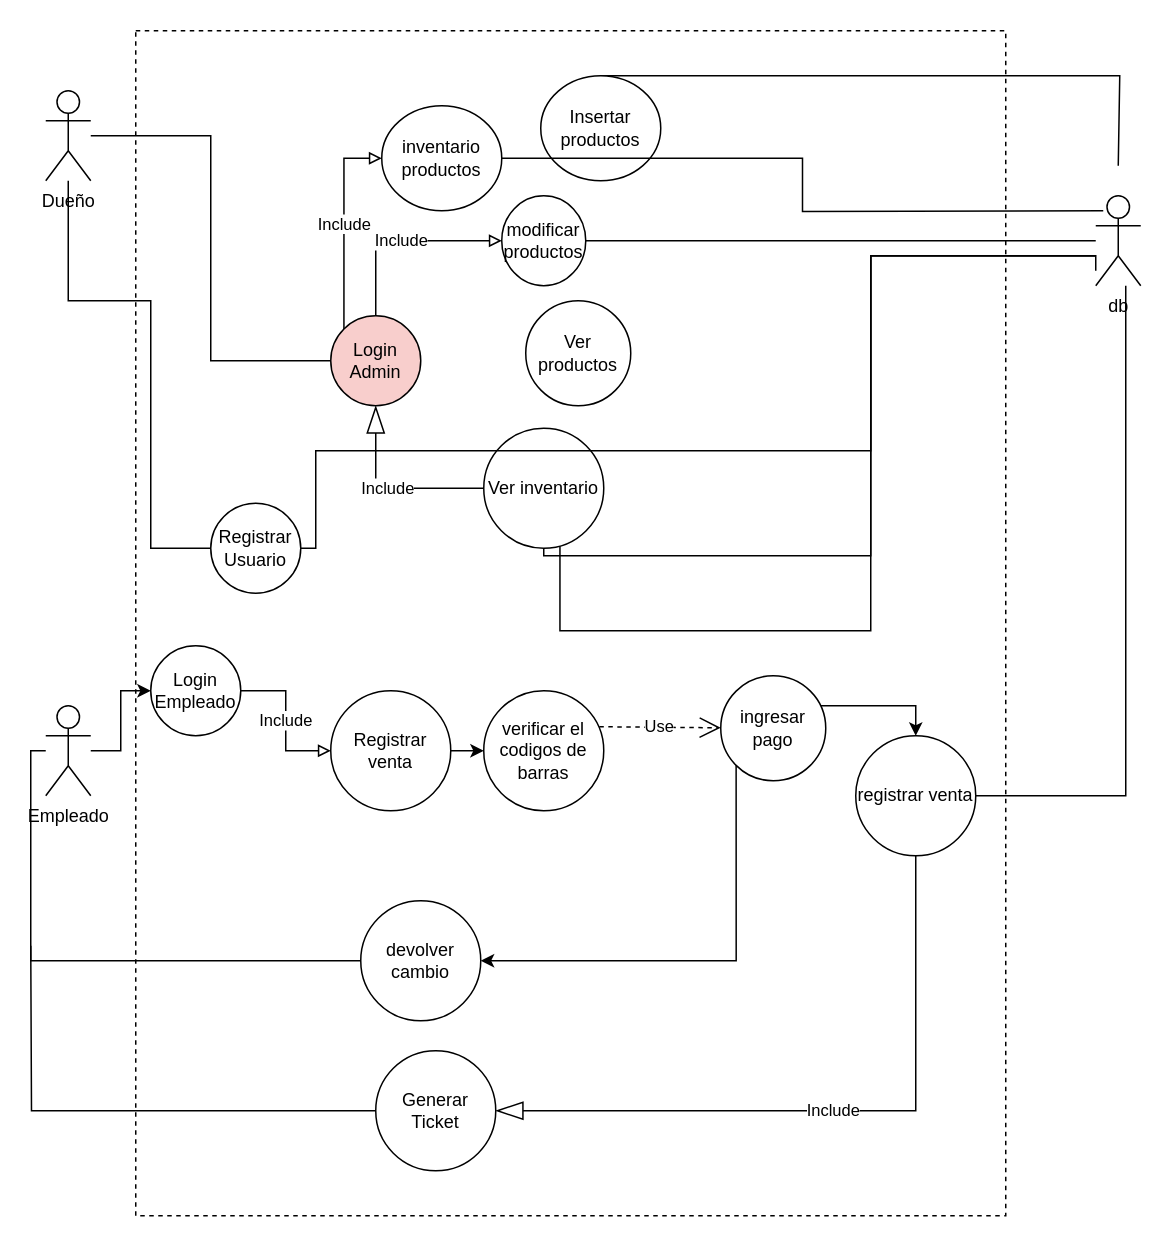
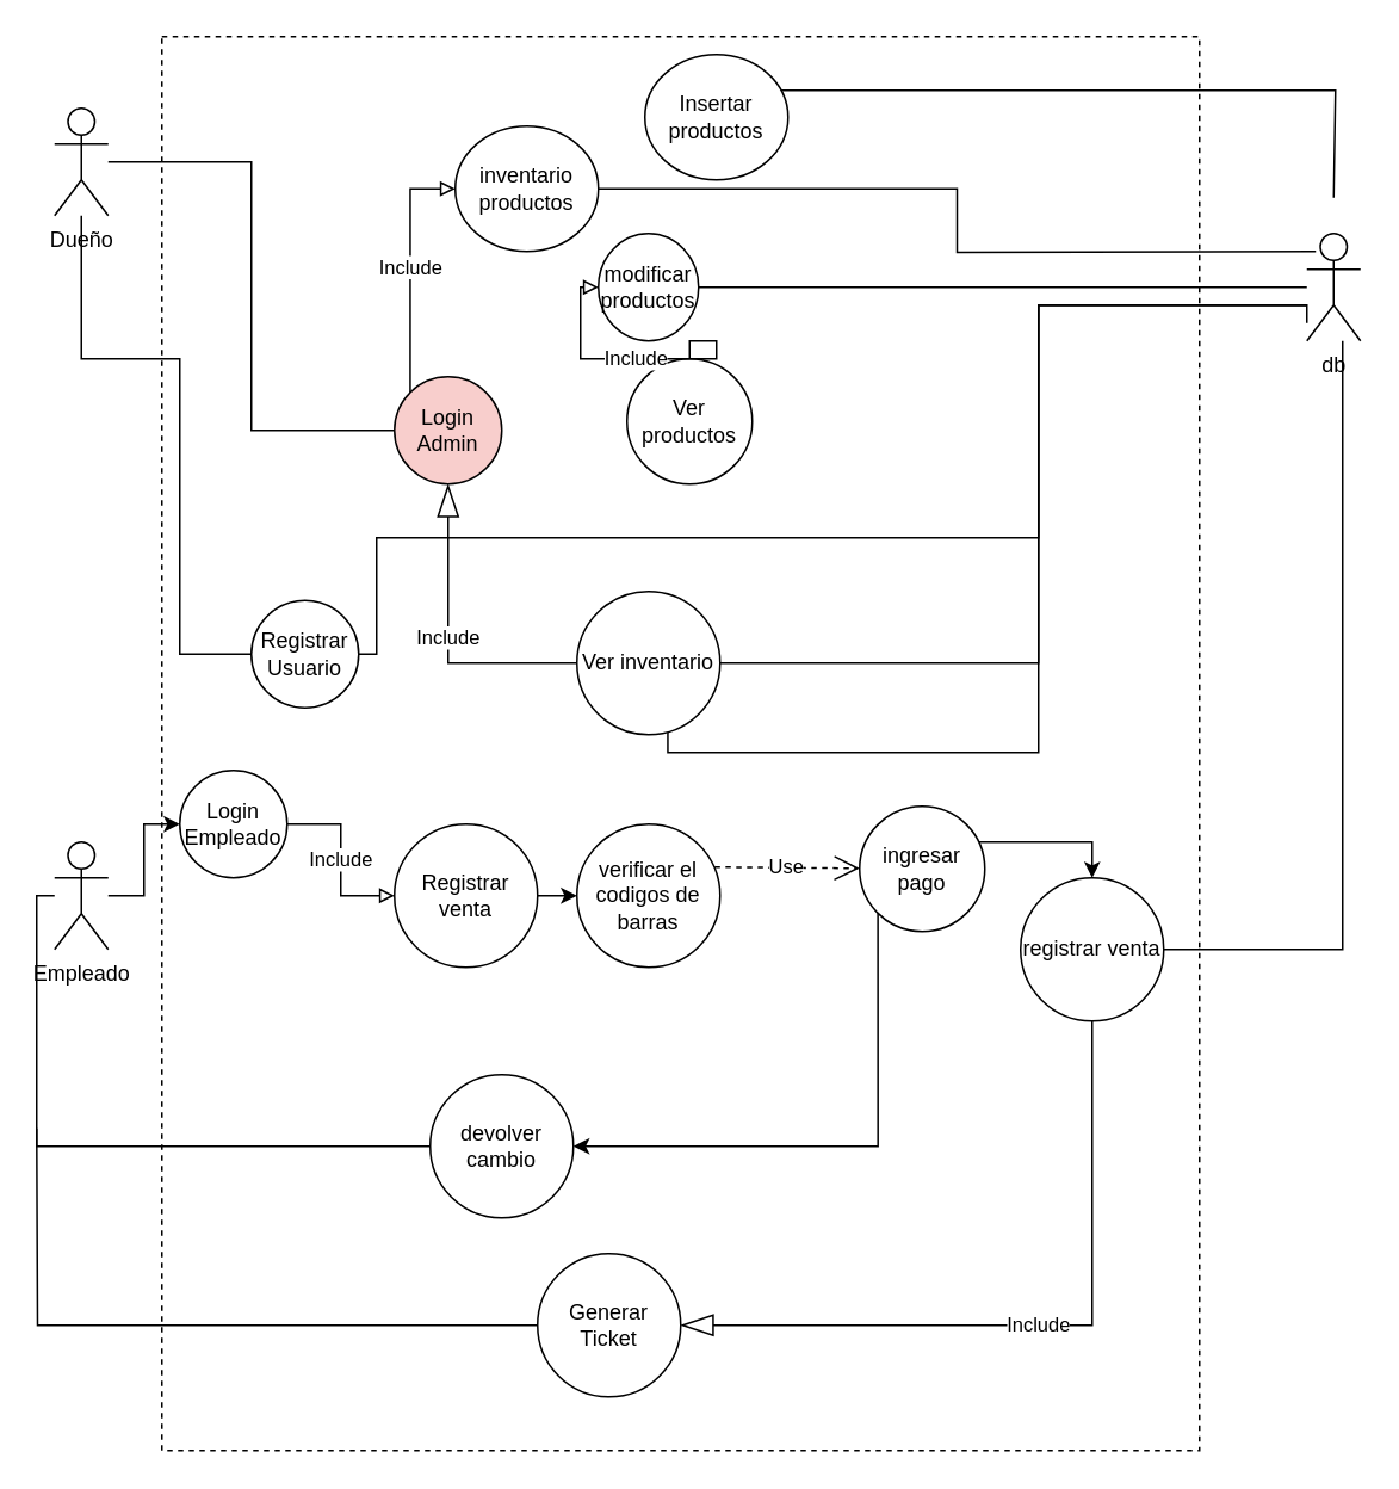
- <mxCell id="8" value="Insertar productos" style="ellipse;whiteSpace=wrap;html=1;" parent="1" vertex="1"><mxGeometry x="360" y="50" width="80" height="70" as="geometry" /></mxCell>
+ <mxCell id="8" value="Insertar productos" style="ellipse;whiteSpace=wrap;html=1;" parent="1" vertex="1"><mxGeometry x="360" y="30" width="80" height="70" as="geometry" /></mxCell>
- <mxCell id="35" value="Include" style="endArrow=none;endSize=16;endFill=0;html=1;rounded=0;exitX=0;exitY=0.5;exitDx=0;exitDy=0;entryX=0.5;entryY=0;entryDx=0;entryDy=0;edgeStyle=orthogonalEdgeStyle;startArrow=block;startFill=0;" edge="1" parent="1" source="12" target="31"><mxGeometry width="160" relative="1" as="geometry"><mxPoint x="254" y="200" as="sourcePoint" /><mxPoint x="414" y="200" as="targetPoint" /></mxGeometry></mxCell>
+ <mxCell id="35" value="Include" style="endArrow=none;endSize=16;endFill=0;html=1;rounded=0;exitX=0;exitY=0.5;exitDx=0;exitDy=0;edgeStyle=orthogonalEdgeStyle;startArrow=block;startFill=0;" edge="1" parent="1" source="12" target="13"><mxGeometry width="160" relative="1" as="geometry"><mxPoint x="254" y="200" as="sourcePoint" /><mxPoint x="414" y="200" as="targetPoint" /></mxGeometry></mxCell>
- <mxCell id="16" value="Ver inventario" style="ellipse;whiteSpace=wrap;html=1;aspect=fixed;" parent="1" vertex="1"><mxGeometry x="322" y="285" width="80" height="80" as="geometry" /></mxCell>
+ <mxCell id="16" value="Ver inventario" style="ellipse;whiteSpace=wrap;html=1;aspect=fixed;" parent="1" vertex="1"><mxGeometry x="322" y="330" width="80" height="80" as="geometry" /></mxCell>
- <mxCell id="39" value="Generar Ticket" style="ellipse;whiteSpace=wrap;html=1;aspect=fixed;" vertex="1" parent="1"><mxGeometry x="250" y="700" width="80" height="80" as="geometry" /></mxCell>
+ <mxCell id="39" value="Generar Ticket" style="ellipse;whiteSpace=wrap;html=1;aspect=fixed;" vertex="1" parent="1"><mxGeometry x="300" y="700" width="80" height="80" as="geometry" /></mxCell>
